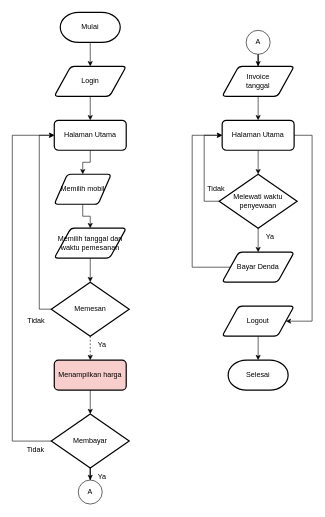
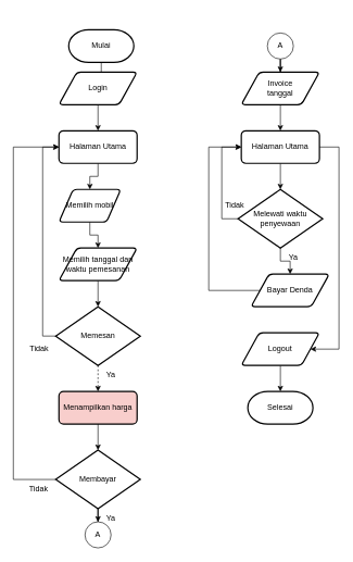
- <mxCell id="3" value="Mulai" style="strokeWidth=2;html=1;shape=mxgraph.flowchart.terminator;whiteSpace=wrap;" vertex="1" parent="1"><mxGeometry x="100" y="20" width="100" height="50" as="geometry" /></mxCell>
+ <mxCell id="3" value="Mulai" style="strokeWidth=2;html=1;shape=mxgraph.flowchart.terminator;whiteSpace=wrap;" vertex="1" parent="1"><mxGeometry x="105" y="45" width="100" height="50" as="geometry" /></mxCell>
- <mxCell id="26" value="Bayar Denda" style="shape=parallelogram;html=1;strokeWidth=2;perimeter=parallelogramPerimeter;whiteSpace=wrap;rounded=1;arcSize=12;size=0.23;" vertex="1" parent="1"><mxGeometry x="370" y="420" width="120" height="50" as="geometry" /></mxCell>
+ <mxCell id="26" value="Bayar Denda" style="shape=parallelogram;html=1;strokeWidth=2;perimeter=parallelogramPerimeter;whiteSpace=wrap;rounded=1;arcSize=12;size=0.23;" vertex="1" parent="1"><mxGeometry x="385" y="420" width="120" height="50" as="geometry" /></mxCell>
